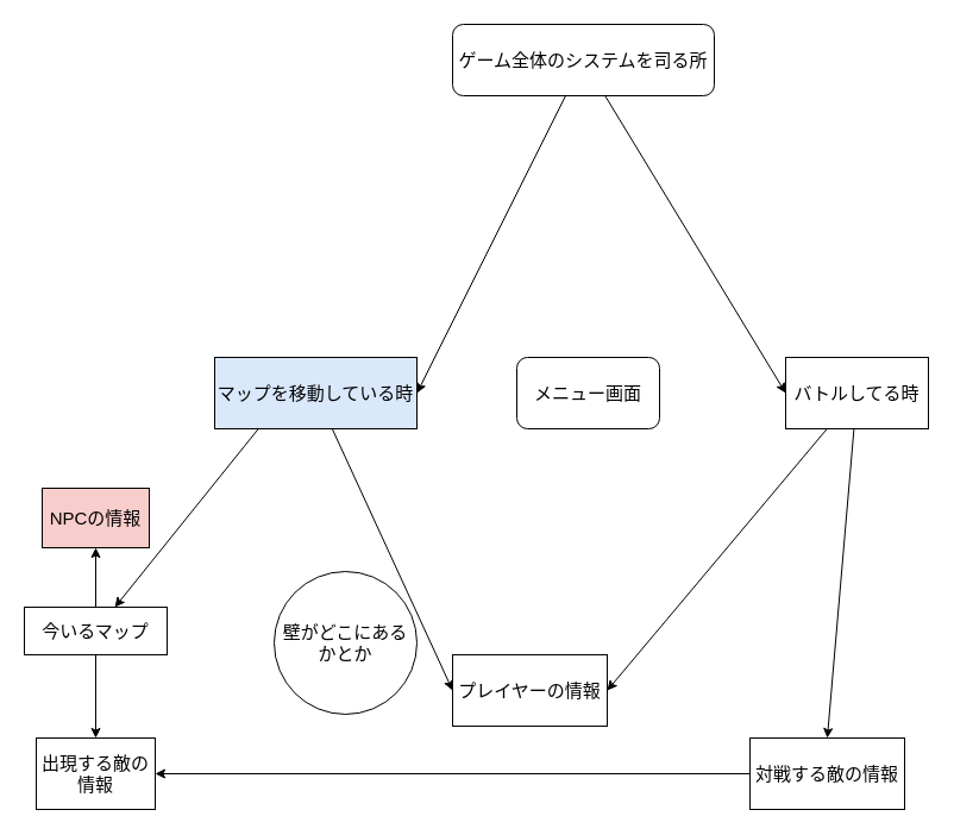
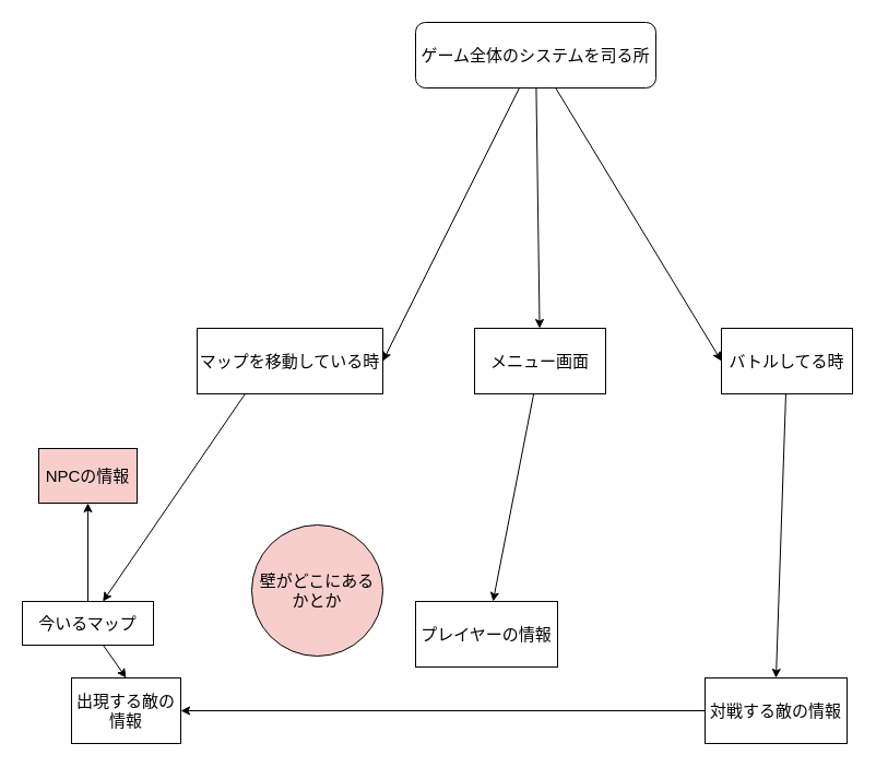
+ <mxCell id="10" style="edgeStyle=none;html=1;strokeWidth=1;fontSize=15;" parent="1" source="11" target="21" edge="1"><mxGeometry relative="1" as="geometry" /></mxCell>
- <mxCell id="14" value="マップを移動している時" style="rounded=0;whiteSpace=wrap;html=1;strokeWidth=1;fontSize=15;fillColor=#dae8fc;" parent="1" vertex="1"><mxGeometry x="180" y="300" width="170" height="60" as="geometry" /></mxCell>
+ <mxCell id="14" value="マップを移動している時" style="rounded=0;whiteSpace=wrap;html=1;strokeWidth=1;fontSize=15;" parent="1" vertex="1"><mxGeometry x="180" y="300" width="170" height="60" as="geometry" /></mxCell>
- <mxCell id="21" value="メニュー画面" style="whiteSpace=wrap;html=1;strokeWidth=1;fontSize=15;rounded=1;" parent="1" vertex="1"><mxGeometry x="434" y="300" width="120" height="60" as="geometry" /></mxCell>
+ <mxCell id="21" value="メニュー画面" style="rounded=0;whiteSpace=wrap;html=1;strokeWidth=1;fontSize=15;" parent="1" vertex="1"><mxGeometry x="434" y="300" width="120" height="60" as="geometry" /></mxCell>
+ <mxCell id="20" style="edgeStyle=none;html=1;strokeWidth=1;fontSize=15;" parent="1" source="21" target="5" edge="1"><mxGeometry relative="1" as="geometry" /></mxCell>
- <mxCell id="13" style="edgeStyle=none;html=1;entryX=0;entryY=0.5;entryDx=0;entryDy=0;fontSize=15;strokeWidth=1;" parent="1" source="14" target="5" edge="1"><mxGeometry relative="1" as="geometry" /></mxCell>
- <mxCell id="15" style="edgeStyle=none;html=1;entryX=1;entryY=0.5;entryDx=0;entryDy=0;strokeWidth=1;fontSize=15;" parent="1" source="17" target="5" edge="1"><mxGeometry relative="1" as="geometry" /></mxCell>
- <mxCell id="4" value="今いるマップ" style="rounded=0;whiteSpace=wrap;html=1;strokeWidth=1;fontSize=15;" parent="1" vertex="1"><mxGeometry x="20" y="510" width="120" height="40" as="geometry" /></mxCell>
+ <mxCell id="4" value="今いるマップ" style="rounded=0;whiteSpace=wrap;html=1;strokeWidth=1;fontSize=15;" parent="1" vertex="1"><mxGeometry x="20" y="550" width="120" height="40" as="geometry" /></mxCell>
- <mxCell id="22" value="壁がどこにあるかとか" style="ellipse;whiteSpace=wrap;html=1;aspect=fixed;fontSize=15;strokeWidth=1;" parent="1" vertex="1"><mxGeometry x="230" y="480" width="120" height="120" as="geometry" /></mxCell>
+ <mxCell id="22" value="壁がどこにあるかとか" style="ellipse;whiteSpace=wrap;html=1;aspect=fixed;fontSize=15;strokeWidth=1;fillColor=#f8cecc;" parent="1" vertex="1"><mxGeometry x="230" y="480" width="120" height="120" as="geometry" /></mxCell>
- <mxCell id="12" value="出現する敵の情報" style="rounded=0;whiteSpace=wrap;html=1;strokeWidth=1;fontSize=15;" parent="1" vertex="1"><mxGeometry x="30" y="620" width="100" height="60" as="geometry" /></mxCell>
+ <mxCell id="12" value="出現する敵の情報" style="rounded=0;whiteSpace=wrap;html=1;strokeWidth=1;fontSize=15;" parent="1" vertex="1"><mxGeometry x="65" y="620" width="100" height="60" as="geometry" /></mxCell>
- <mxCell id="19" value="対戦する敵の情報" style="rounded=0;whiteSpace=wrap;html=1;strokeWidth=1;fontSize=15;" parent="1" vertex="1"><mxGeometry x="630" y="620" width="130" height="60" as="geometry" /></mxCell>
+ <mxCell id="19" value="対戦する敵の情報" style="rounded=0;whiteSpace=wrap;html=1;strokeWidth=1;fontSize=15;" parent="1" vertex="1"><mxGeometry x="645" y="620" width="130" height="60" as="geometry" /></mxCell>
